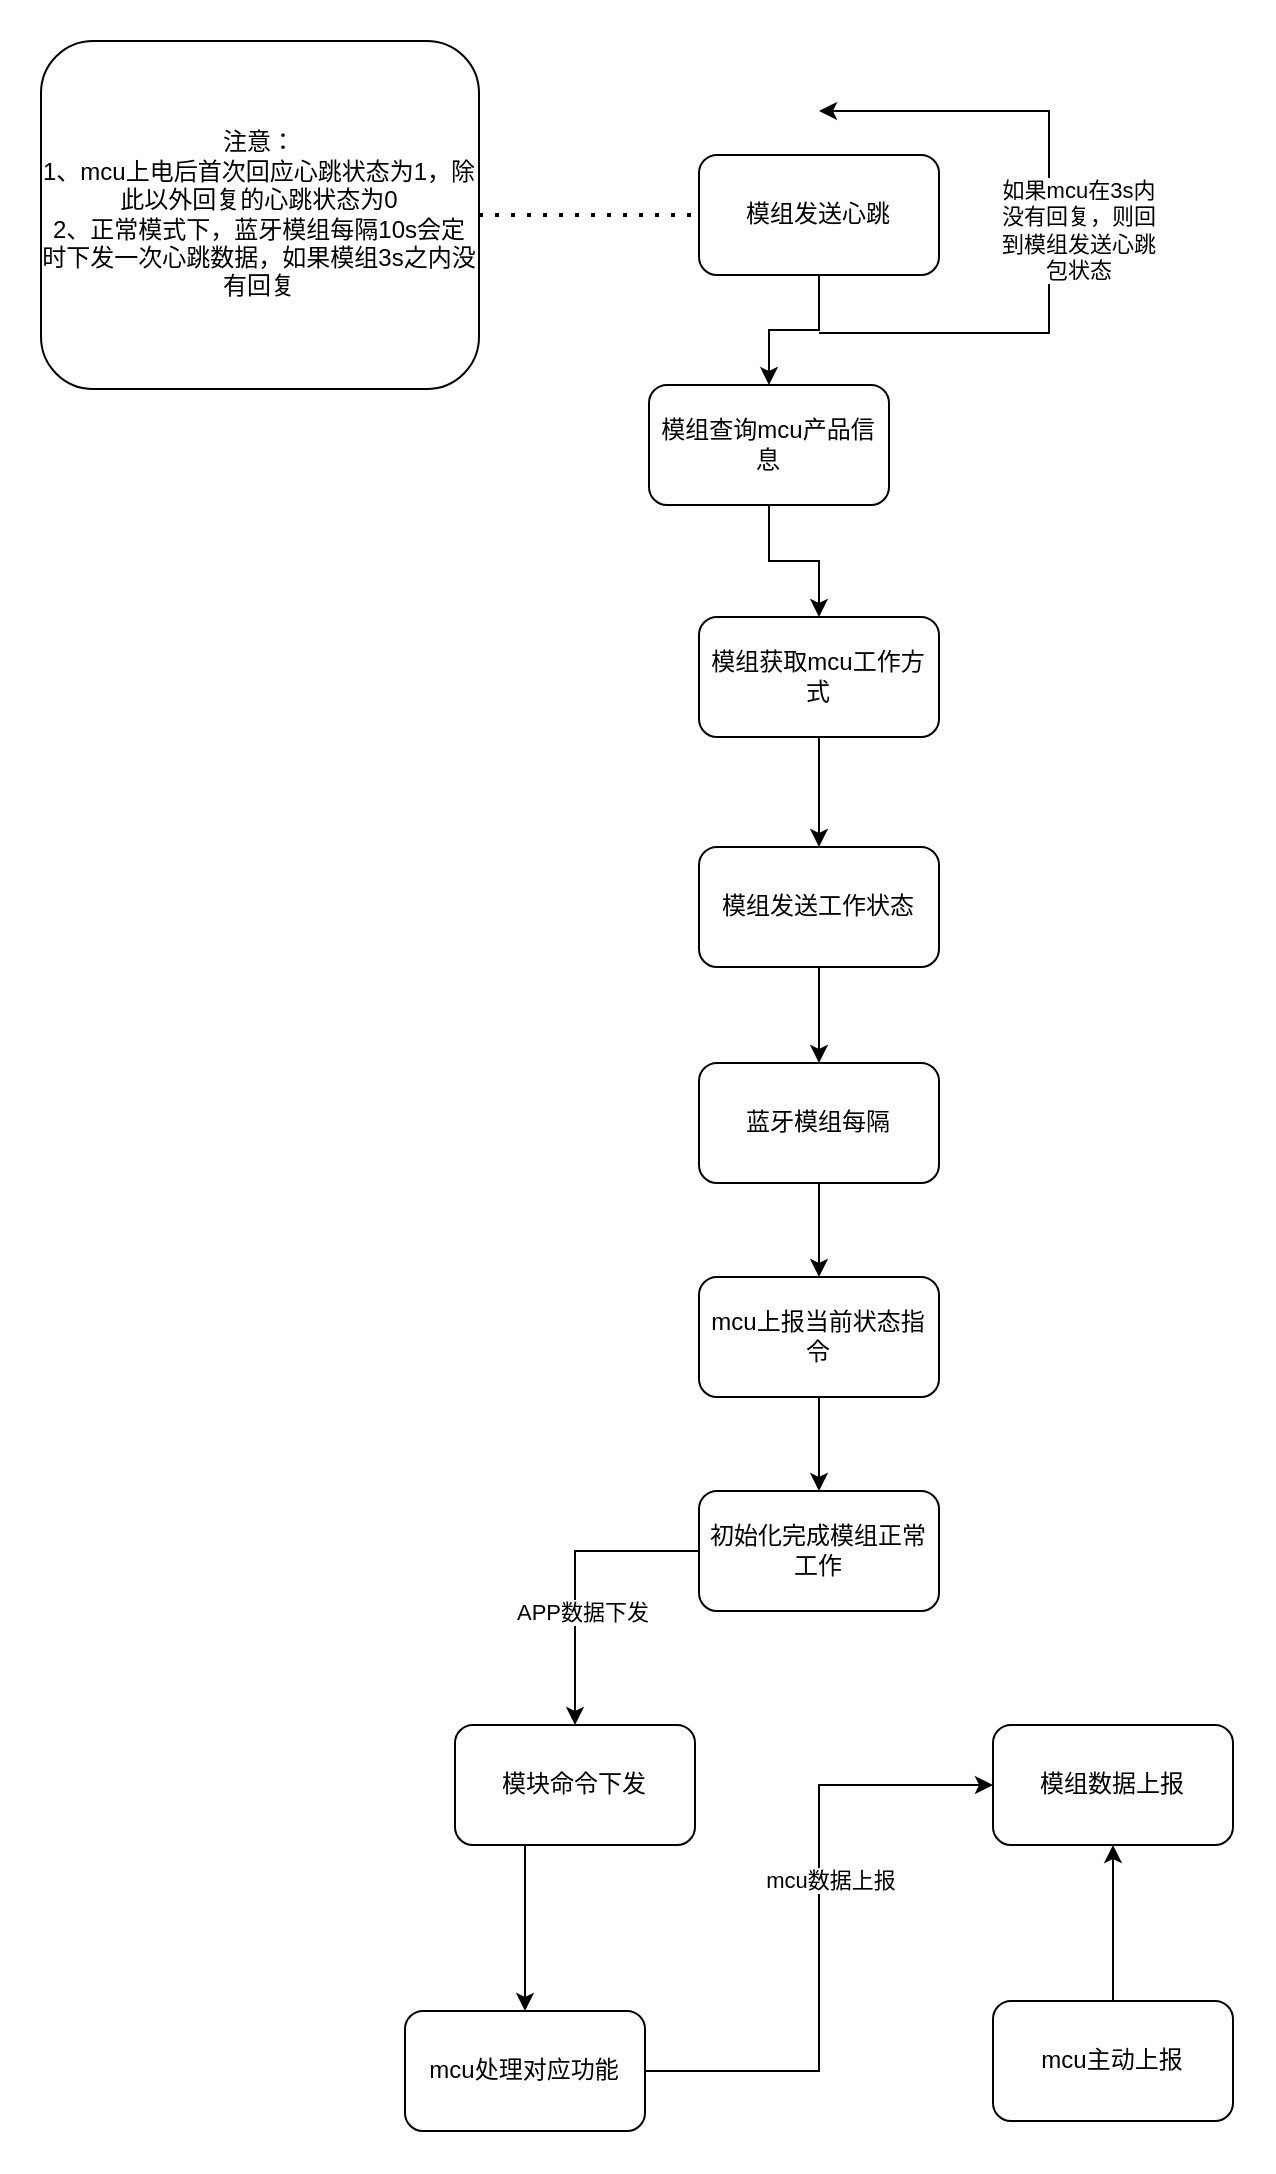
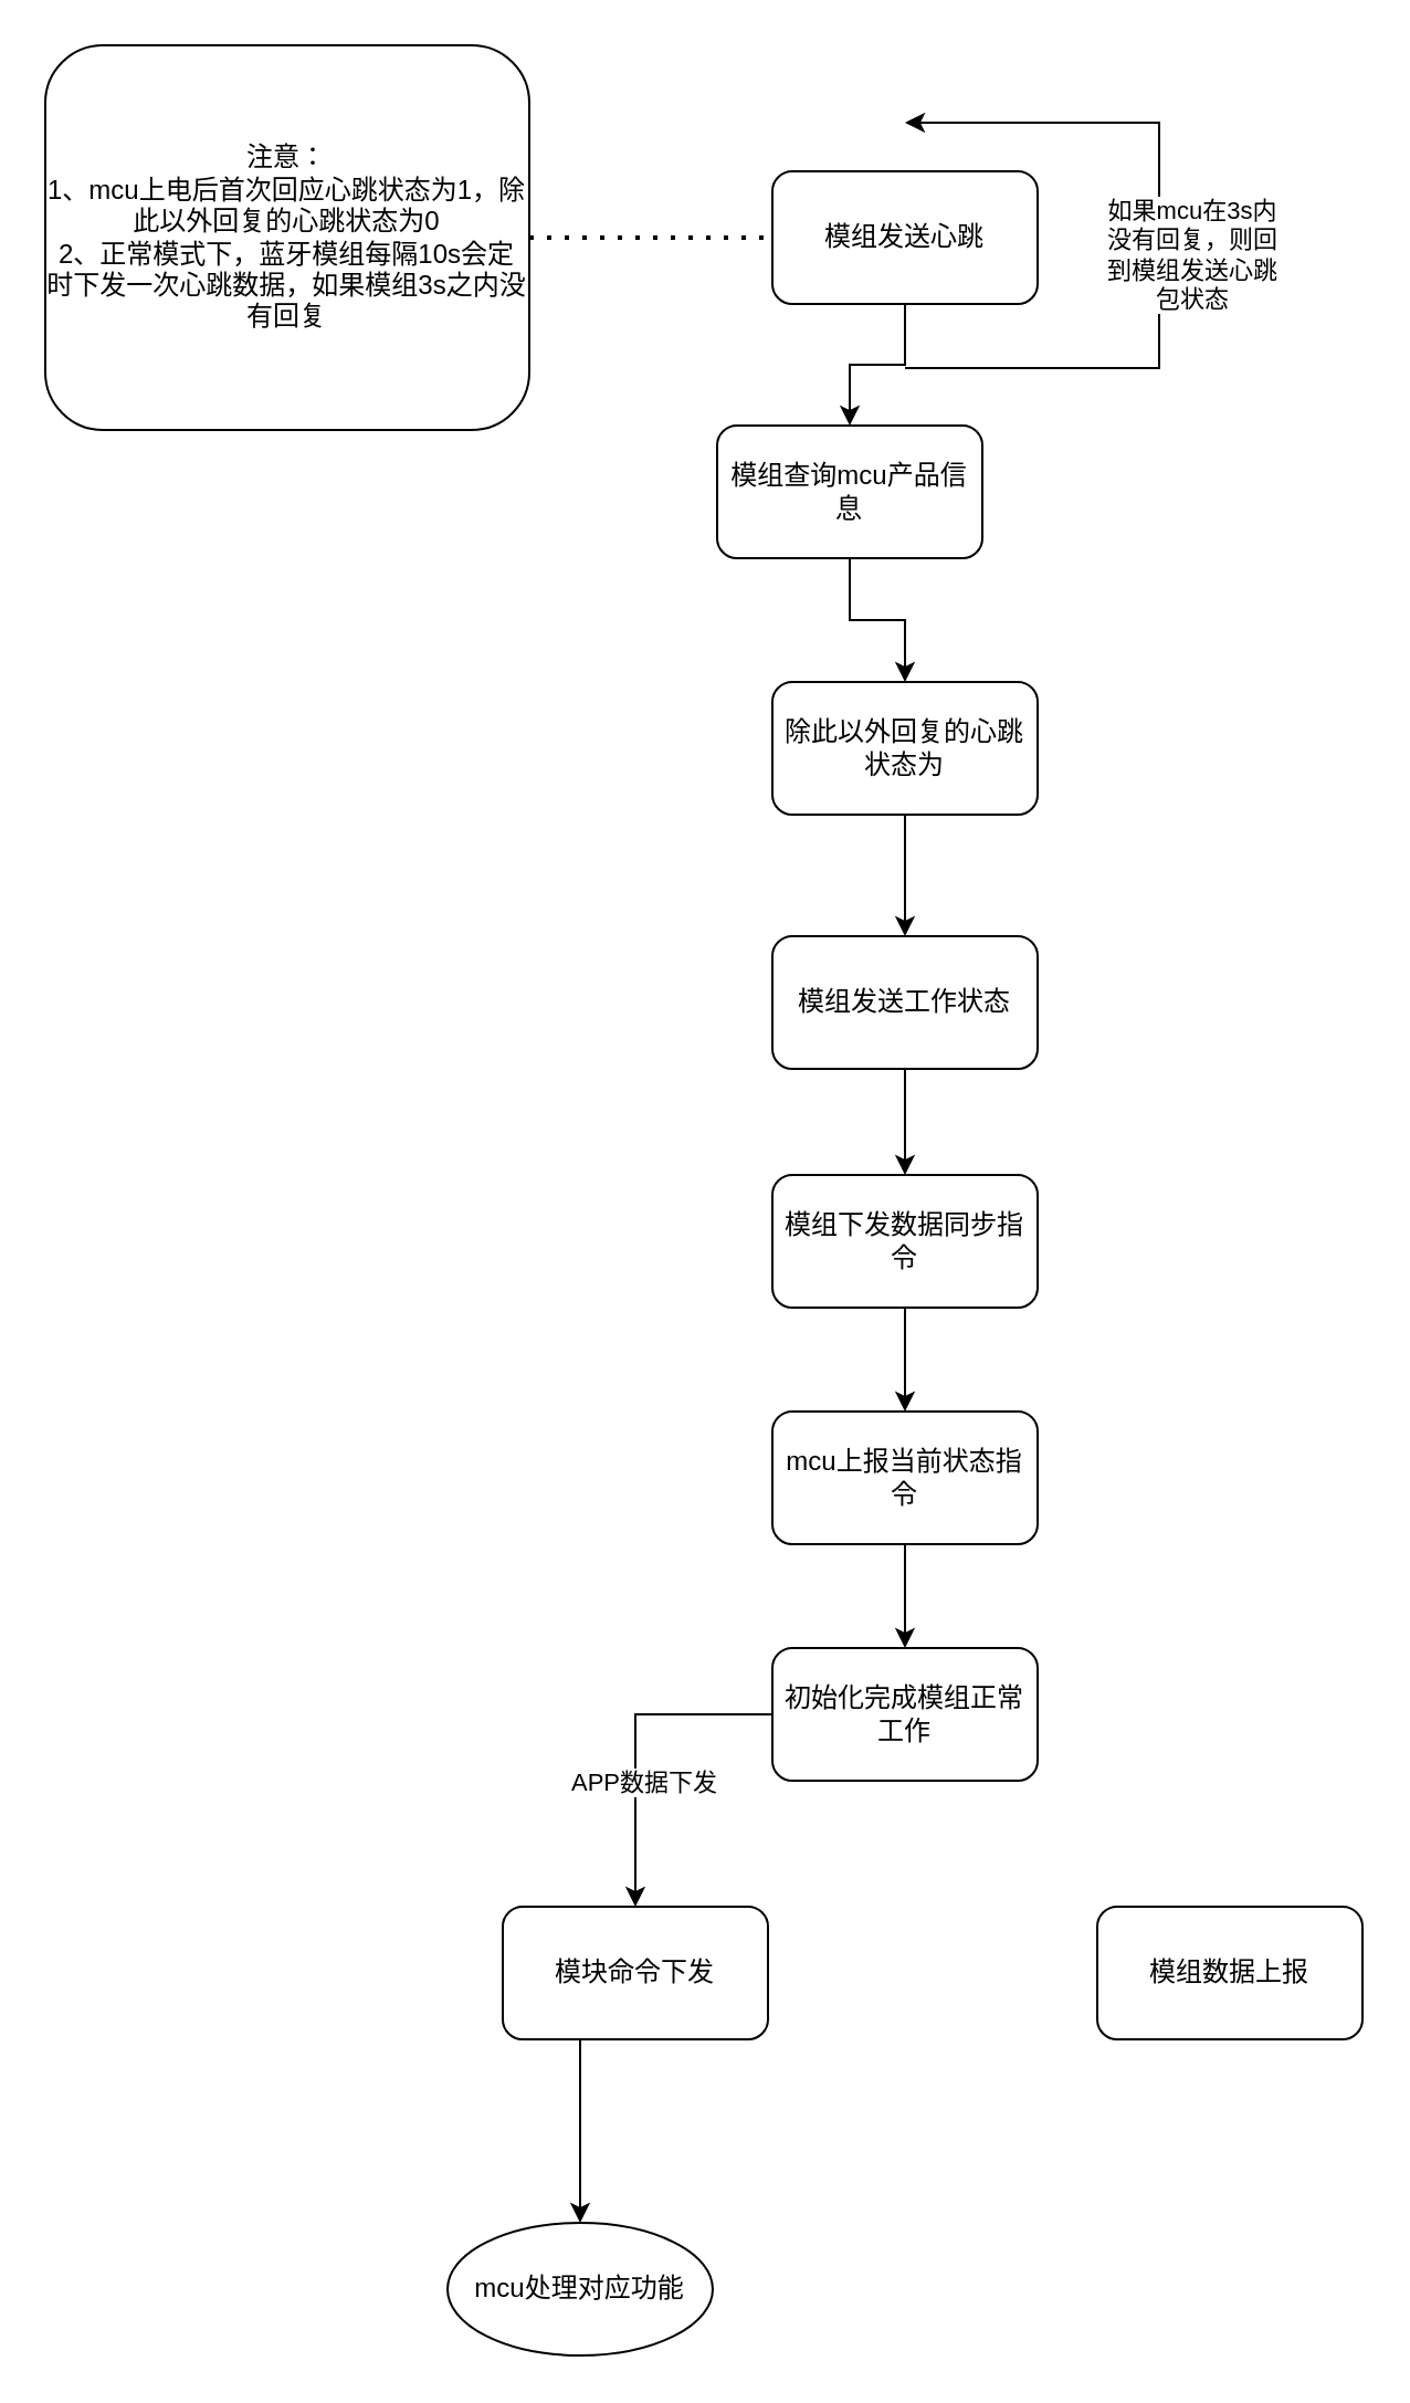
- <mxCell id="7" value="模组获取mcu工作方式" style="rounded=1;whiteSpace=wrap;html=1;" vertex="1" parent="1"><mxGeometry x="349" y="308" width="120" height="60" as="geometry" /></mxCell>
+ <mxCell id="7" value="除此以外回复的心跳状态为" style="rounded=1;whiteSpace=wrap;html=1;" vertex="1" parent="1"><mxGeometry x="349" y="308" width="120" height="60" as="geometry" /></mxCell>
- <mxCell id="11" value="蓝牙模组每隔" style="rounded=1;whiteSpace=wrap;html=1;" vertex="1" parent="1"><mxGeometry x="349" y="531" width="120" height="60" as="geometry" /></mxCell>
+ <mxCell id="11" value="模组下发数据同步指令" style="rounded=1;whiteSpace=wrap;html=1;" vertex="1" parent="1"><mxGeometry x="349" y="531" width="120" height="60" as="geometry" /></mxCell>
- <mxCell id="23" style="edgeStyle=orthogonalEdgeStyle;rounded=0;orthogonalLoop=1;jettySize=auto;html=1;entryX=0.5;entryY=1;entryDx=0;entryDy=0;" edge="1" parent="1" source="24" target="22"><mxGeometry relative="1" as="geometry" /></mxCell>
- <mxCell id="19" style="edgeStyle=orthogonalEdgeStyle;rounded=0;orthogonalLoop=1;jettySize=auto;html=1;exitX=1;exitY=0.5;exitDx=0;exitDy=0;entryX=0;entryY=0.5;entryDx=0;entryDy=0;" edge="1" parent="1" source="21" target="22"><mxGeometry relative="1" as="geometry" /></mxCell>
- <mxCell id="20" value="mcu数据上报" style="edgeLabel;html=1;align=center;verticalAlign=middle;resizable=0;points=[];" vertex="1" connectable="0" parent="19"><mxGeometry x="0.155" y="-5" relative="1" as="geometry"><mxPoint as="offset" /></mxGeometry></mxCell>
- <mxCell id="24" value="mcu主动上报" style="rounded=1;whiteSpace=wrap;html=1;" vertex="1" parent="1"><mxGeometry x="496" y="1000" width="120" height="60" as="geometry" /></mxCell>
- <mxCell id="21" value="mcu处理对应功能" style="rounded=1;whiteSpace=wrap;html=1;" vertex="1" parent="1"><mxGeometry x="202" y="1005" width="120" height="60" as="geometry" /></mxCell>
+ <mxCell id="21" value="mcu处理对应功能" style="ellipse;whiteSpace=wrap;html=1;" vertex="1" parent="1"><mxGeometry x="202" y="1005" width="120" height="60" as="geometry" /></mxCell>
